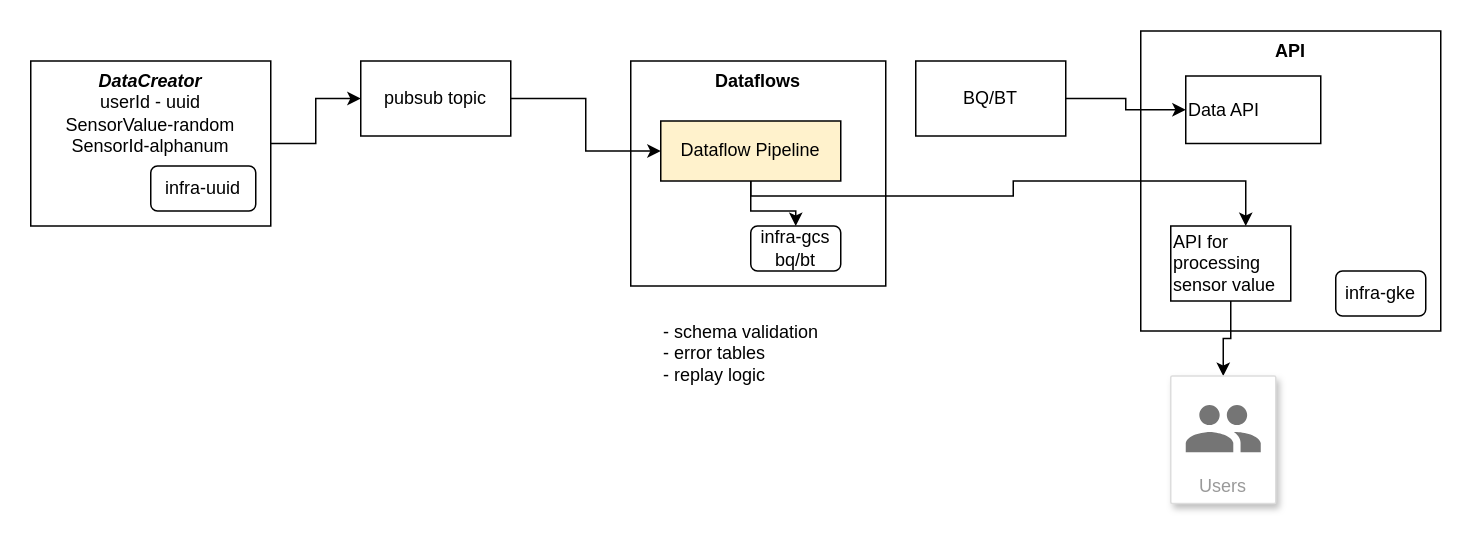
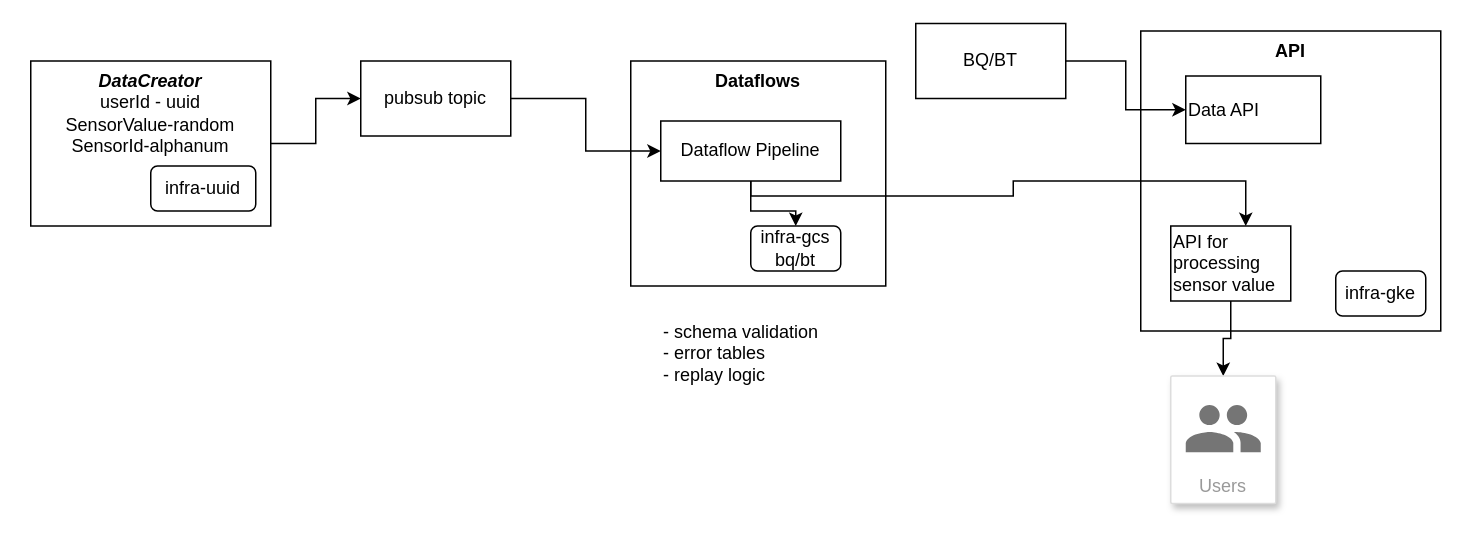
- <mxCell id="11" value="BQ/BT" style="rounded=0;whiteSpace=wrap;html=1;" vertex="1" parent="1"><mxGeometry x="610" y="40" width="100" height="50" as="geometry" /></mxCell>
+ <mxCell id="11" value="BQ/BT" style="rounded=0;whiteSpace=wrap;html=1;" vertex="1" parent="1"><mxGeometry x="610" y="15" width="100" height="50" as="geometry" /></mxCell>
- <mxCell id="9" value="Dataflow Pipeline" style="rounded=0;whiteSpace=wrap;html=1;fillColor=#fff2cc;" vertex="1" parent="1"><mxGeometry x="440" y="80" width="120" height="40" as="geometry" /></mxCell>
+ <mxCell id="9" value="Dataflow Pipeline" style="rounded=0;whiteSpace=wrap;html=1;" vertex="1" parent="1"><mxGeometry x="440" y="80" width="120" height="40" as="geometry" /></mxCell>
